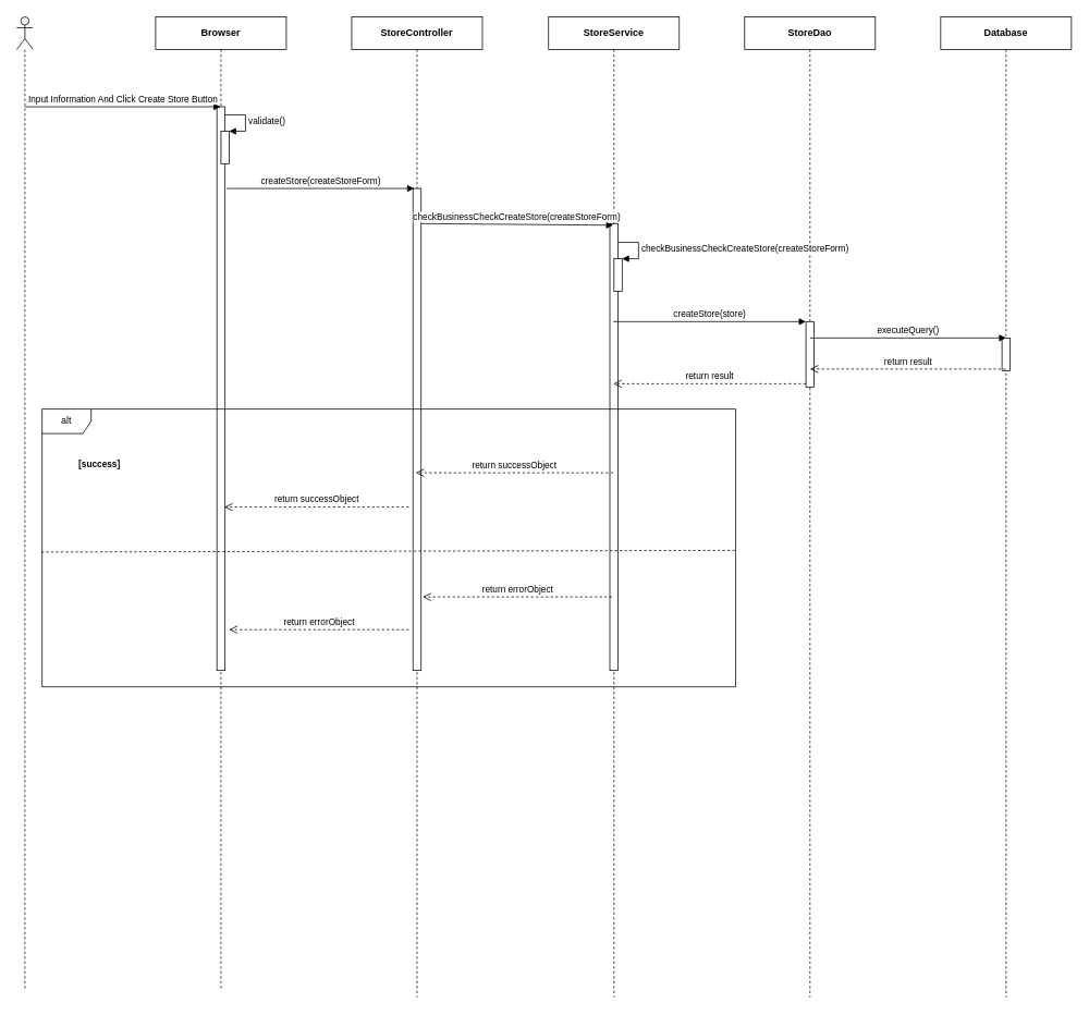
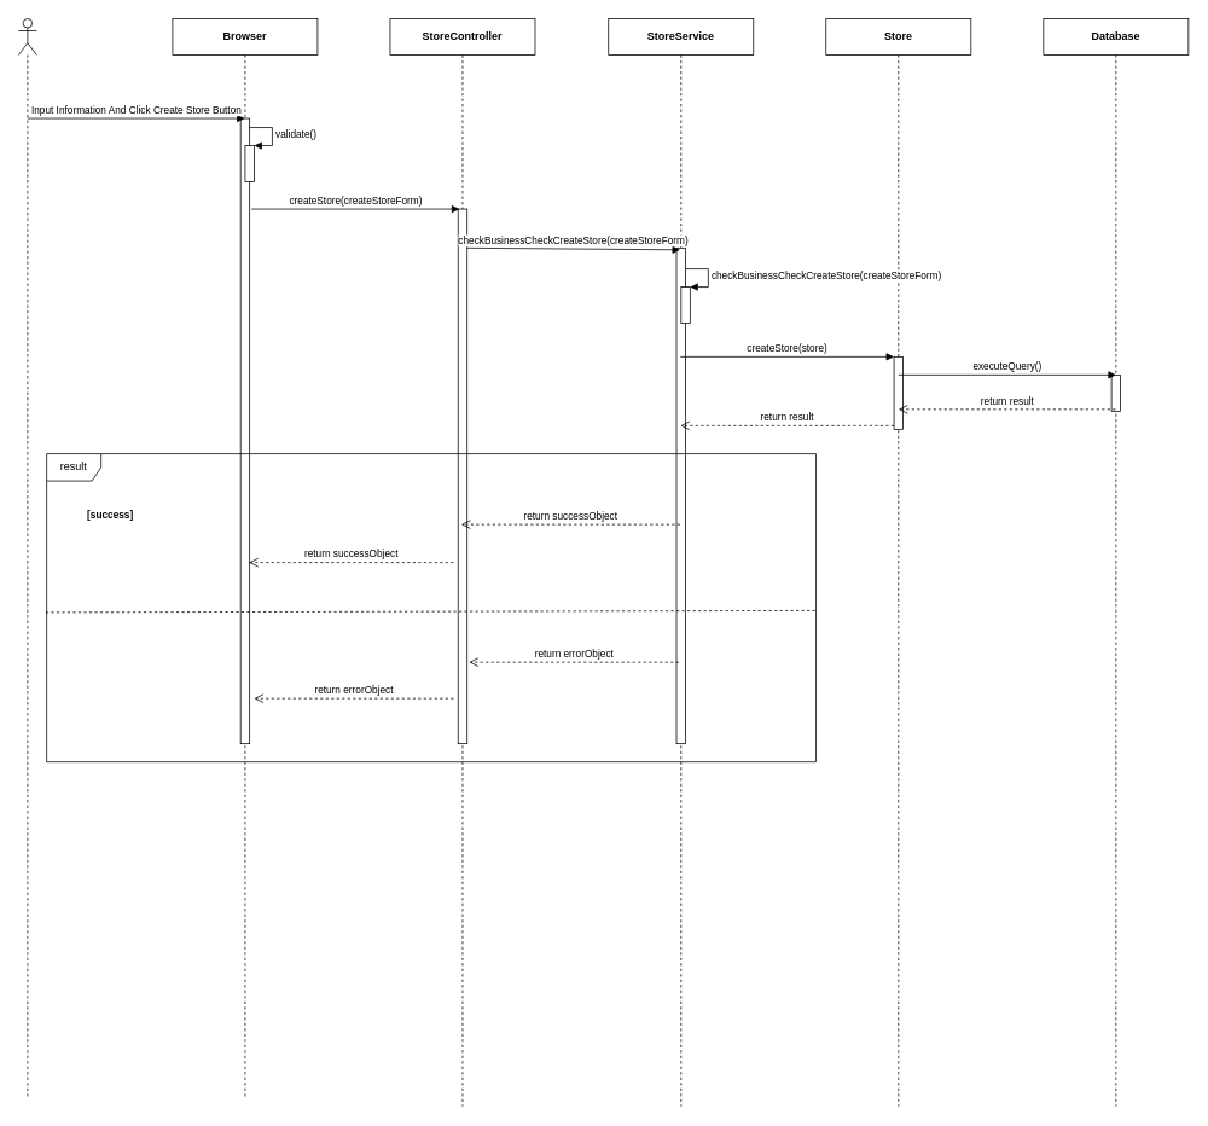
- <mxCell id="5" value="&lt;b&gt;StoreDao&lt;/b&gt;" style="shape=umlLifeline;perimeter=lifelinePerimeter;whiteSpace=wrap;html=1;container=1;collapsible=0;recursiveResize=0;outlineConnect=0;" parent="1" vertex="1"><mxGeometry x="911" y="20" width="160" height="1200" as="geometry" /></mxCell>
+ <mxCell id="5" value="&lt;b&gt;Store&lt;/b&gt;" style="shape=umlLifeline;perimeter=lifelinePerimeter;whiteSpace=wrap;html=1;container=1;collapsible=0;recursiveResize=0;outlineConnect=0;" parent="1" vertex="1"><mxGeometry x="911" y="20" width="160" height="1200" as="geometry" /></mxCell>
- <mxCell id="22" value="alt" style="shape=umlFrame;whiteSpace=wrap;html=1;" parent="1" vertex="1"><mxGeometry x="51.02" y="500" width="848.98" height="340" as="geometry" /></mxCell>
+ <mxCell id="22" value="result" style="shape=umlFrame;whiteSpace=wrap;html=1;" parent="1" vertex="1"><mxGeometry x="51.02" y="500" width="848.98" height="340" as="geometry" /></mxCell>
